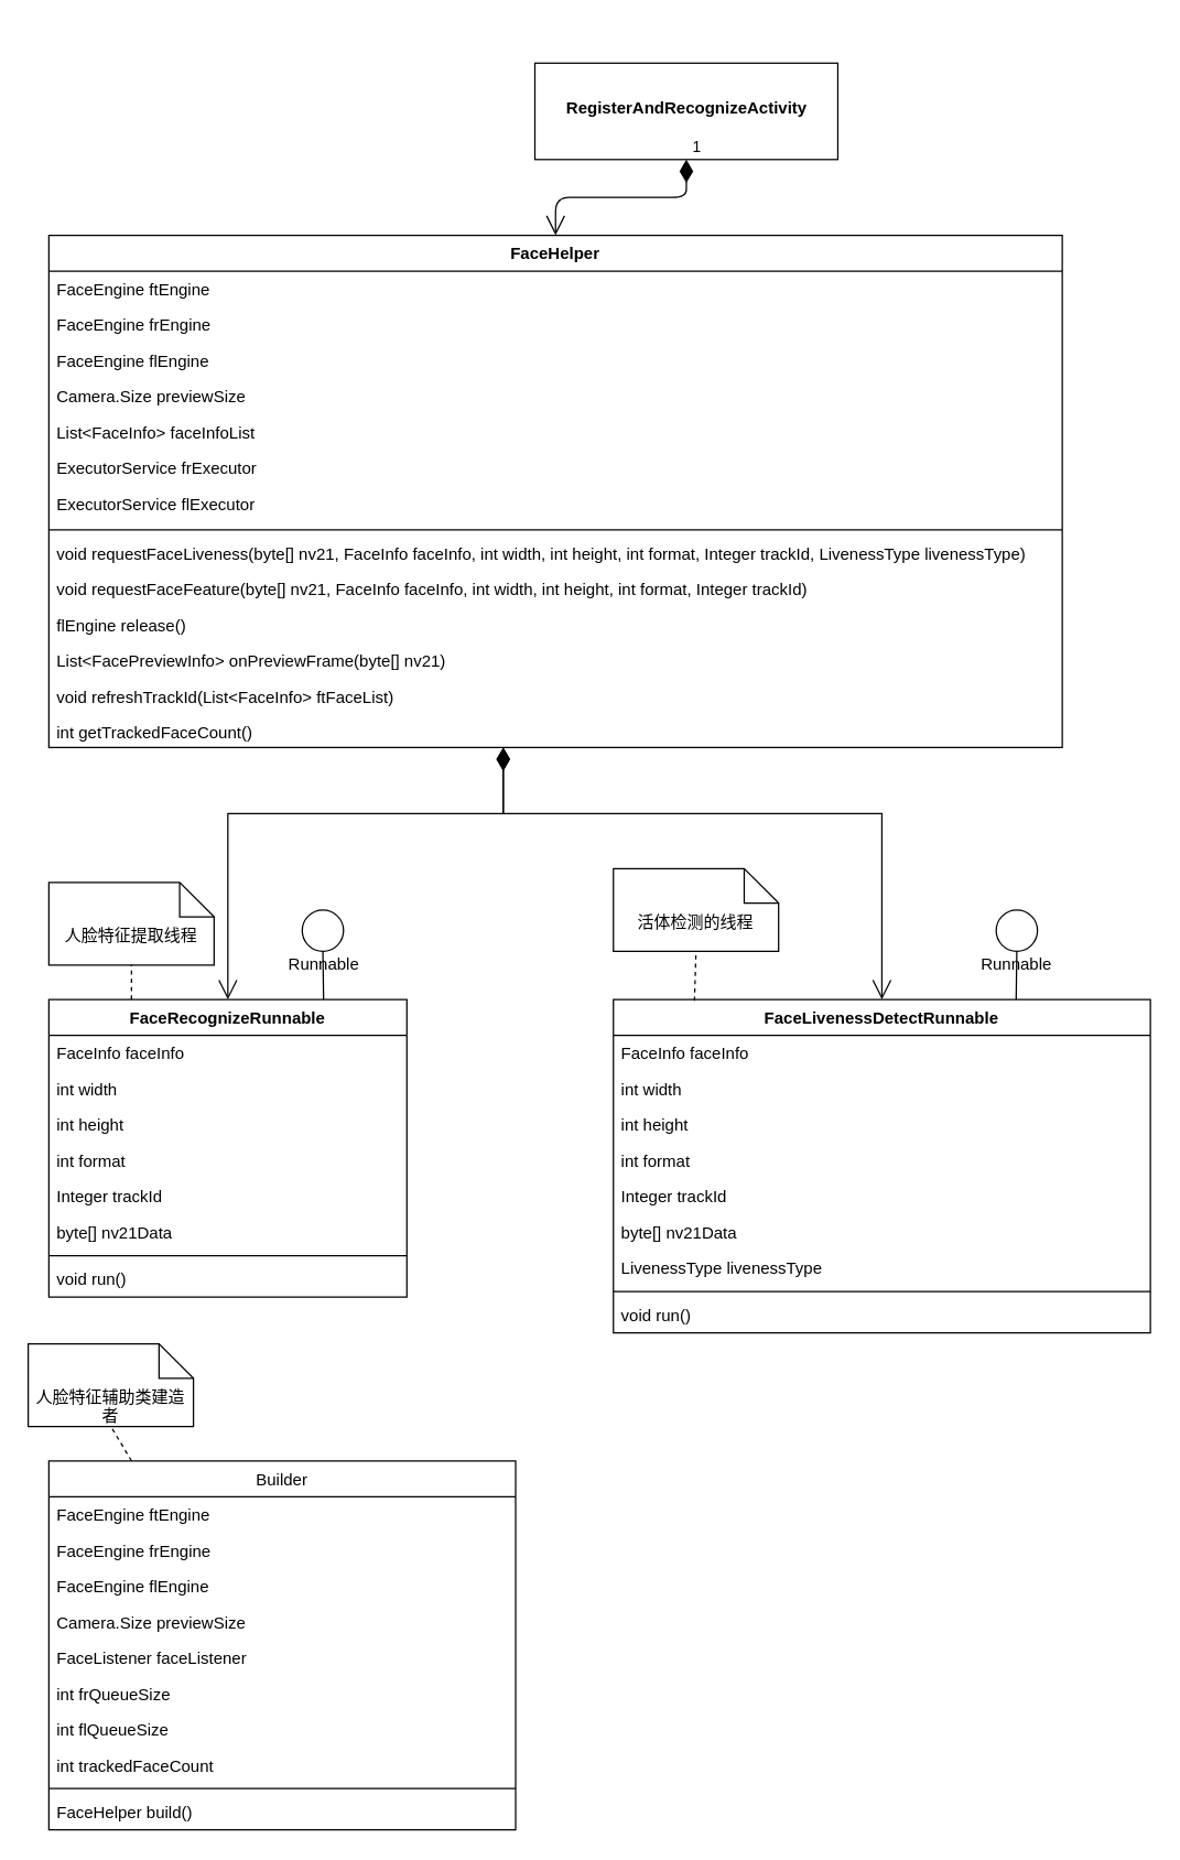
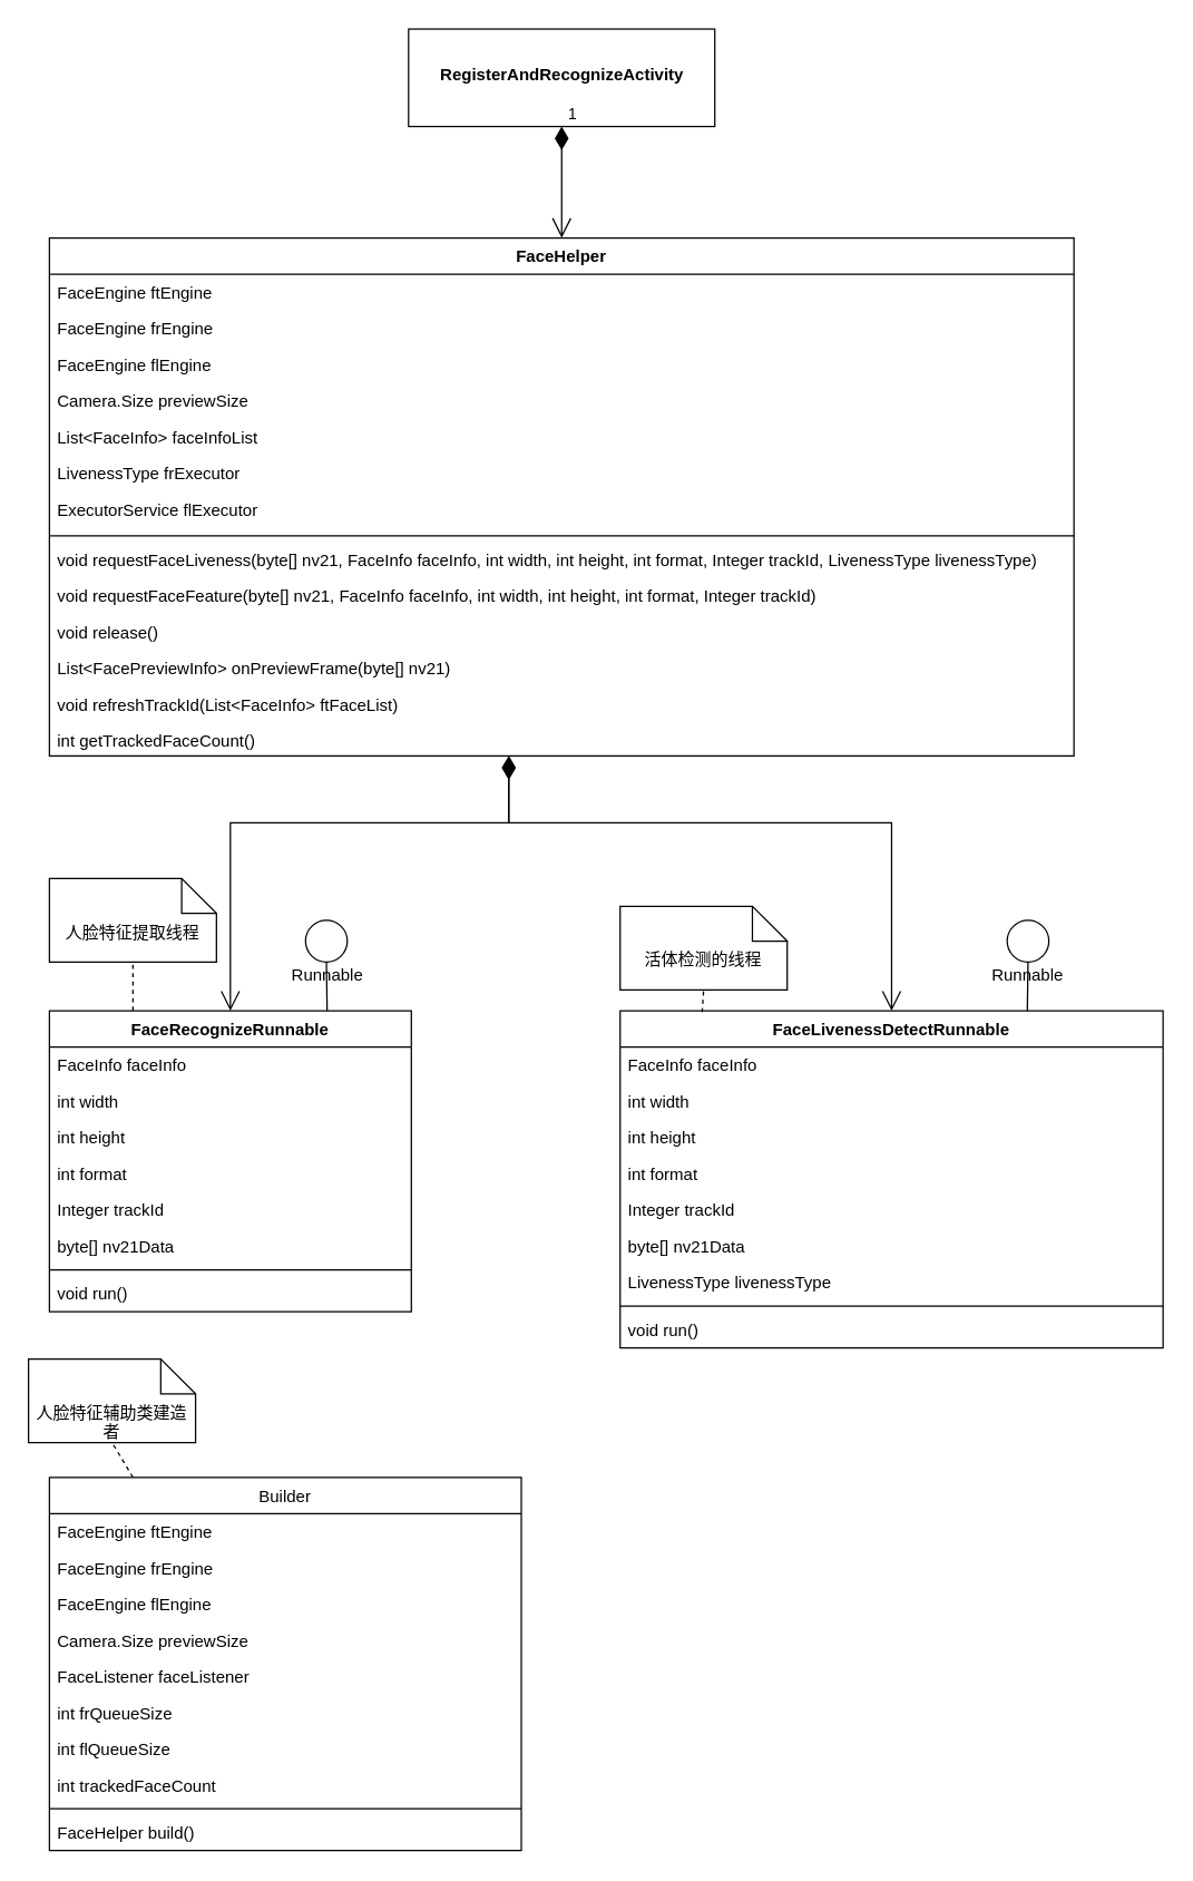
- <mxCell id="2" value="&lt;b&gt;RegisterAndRecognizeActivity&lt;/b&gt;&lt;p style=&quot;margin: 4px 0px 0px&quot;&gt;&lt;/p&gt;" style="html=1;" vertex="1" parent="1"><mxGeometry x="388" y="45" width="220" height="70" as="geometry" /></mxCell>
+ <mxCell id="2" value="&lt;b&gt;RegisterAndRecognizeActivity&lt;/b&gt;&lt;p style=&quot;margin: 4px 0px 0px&quot;&gt;&lt;/p&gt;" style="html=1;" vertex="1" parent="1"><mxGeometry x="293" y="20" width="220" height="70" as="geometry" /></mxCell>
- <mxCell id="9" value="ExecutorService frExecutor" style="text;strokeColor=none;fillColor=none;align=left;verticalAlign=top;spacingLeft=4;spacingRight=4;overflow=hidden;rotatable=0;points=[[0,0.5],[1,0.5]];portConstraint=eastwest;" vertex="1" parent="3"><mxGeometry y="156" width="736" height="26" as="geometry" /></mxCell>
+ <mxCell id="9" value="LivenessType frExecutor" style="text;strokeColor=none;fillColor=none;align=left;verticalAlign=top;spacingLeft=4;spacingRight=4;overflow=hidden;rotatable=0;points=[[0,0.5],[1,0.5]];portConstraint=eastwest;" vertex="1" parent="3"><mxGeometry y="156" width="736" height="26" as="geometry" /></mxCell>
- <mxCell id="14" value="flEngine release()" style="text;strokeColor=none;fillColor=none;align=left;verticalAlign=top;spacingLeft=4;spacingRight=4;overflow=hidden;rotatable=0;points=[[0,0.5],[1,0.5]];portConstraint=eastwest;" vertex="1" parent="3"><mxGeometry y="270" width="736" height="26" as="geometry" /></mxCell>
+ <mxCell id="14" value="void release()" style="text;strokeColor=none;fillColor=none;align=left;verticalAlign=top;spacingLeft=4;spacingRight=4;overflow=hidden;rotatable=0;points=[[0,0.5],[1,0.5]];portConstraint=eastwest;" vertex="1" parent="3"><mxGeometry y="270" width="736" height="26" as="geometry" /></mxCell>
- <mxCell id="43" value="活体检测的线程" style="shape=note2;boundedLbl=1;whiteSpace=wrap;html=1;size=25;verticalAlign=top;align=center;" vertex="1" parent="1"><mxGeometry x="445" y="630" width="120" height="60" as="geometry" /></mxCell>
+ <mxCell id="43" value="活体检测的线程" style="shape=note2;boundedLbl=1;whiteSpace=wrap;html=1;size=25;verticalAlign=top;align=center;" vertex="1" parent="1"><mxGeometry x="445" y="650" width="120" height="60" as="geometry" /></mxCell>
- <mxCell id="27" value="人脸特征提取线程" style="shape=note2;boundedLbl=1;whiteSpace=wrap;html=1;size=25;verticalAlign=top;align=center;" vertex="1" parent="1"><mxGeometry x="35" y="640" width="120" height="60" as="geometry" /></mxCell>
+ <mxCell id="27" value="人脸特征提取线程" style="shape=note2;boundedLbl=1;whiteSpace=wrap;html=1;size=25;verticalAlign=top;align=center;" vertex="1" parent="1"><mxGeometry x="35" y="630" width="120" height="60" as="geometry" /></mxCell>
